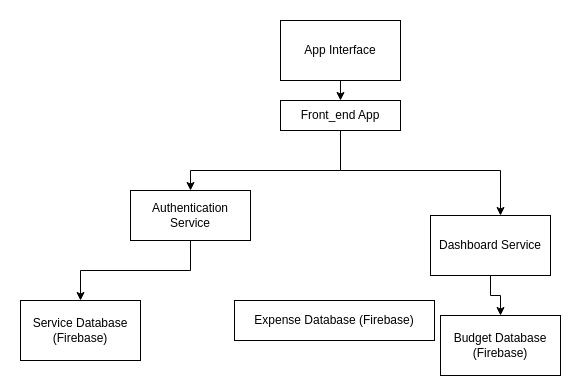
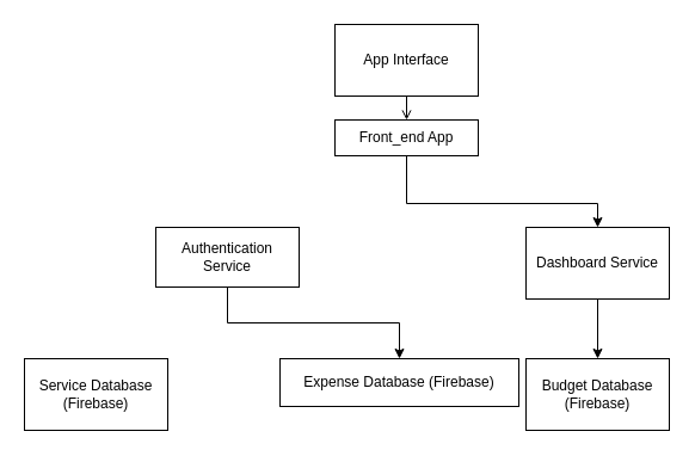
- <mxCell id="2" style="edgeStyle=orthogonalEdgeStyle;rounded=0;orthogonalLoop=1;jettySize=auto;html=1;exitX=0.5;exitY=1;exitDx=0;exitDy=0;entryX=0.5;entryY=0;entryDx=0;entryDy=0;" edge="1" parent="1" source="3" target="6"><mxGeometry relative="1" as="geometry" /></mxCell>
+ <mxCell id="2" style="edgeStyle=orthogonalEdgeStyle;rounded=0;orthogonalLoop=1;jettySize=auto;html=1;exitX=0.5;exitY=1;exitDx=0;exitDy=0;entryX=0.5;entryY=0;entryDx=0;entryDy=0;endArrow=open;" edge="1" parent="1" source="3" target="6"><mxGeometry relative="1" as="geometry" /></mxCell>
- <mxCell id="4" style="edgeStyle=orthogonalEdgeStyle;rounded=0;orthogonalLoop=1;jettySize=auto;html=1;" edge="1" parent="1" source="6" target="9"><mxGeometry relative="1" as="geometry"><Array as="points"><mxPoint x="340" y="170" /><mxPoint x="190" y="170" /></Array></mxGeometry></mxCell>
- <mxCell id="11" value="Dashboard Service" style="rounded=0;whiteSpace=wrap;html=1;" vertex="1" parent="1"><mxGeometry x="430" y="215" width="120" height="60" as="geometry" /></mxCell>
+ <mxCell id="11" value="Dashboard Service" style="rounded=0;whiteSpace=wrap;html=1;" vertex="1" parent="1"><mxGeometry x="440" y="190" width="120" height="60" as="geometry" /></mxCell>
- <mxCell id="7" style="edgeStyle=orthogonalEdgeStyle;rounded=0;orthogonalLoop=1;jettySize=auto;html=1;" edge="1" parent="1" source="9" target="12"><mxGeometry relative="1" as="geometry" /></mxCell>
+ <mxCell id="8" style="edgeStyle=orthogonalEdgeStyle;rounded=0;orthogonalLoop=1;jettySize=auto;html=1;" edge="1" parent="1" source="9" target="13"><mxGeometry relative="1" as="geometry" /></mxCell>
- <mxCell id="14" value="Budget Database (Firebase)" style="rounded=0;whiteSpace=wrap;html=1;" vertex="1" parent="1"><mxGeometry x="440" y="315" width="120" height="60" as="geometry" /></mxCell>
+ <mxCell id="14" value="Budget Database (Firebase)" style="rounded=0;whiteSpace=wrap;html=1;" vertex="1" parent="1"><mxGeometry x="440" y="300" width="120" height="60" as="geometry" /></mxCell>
